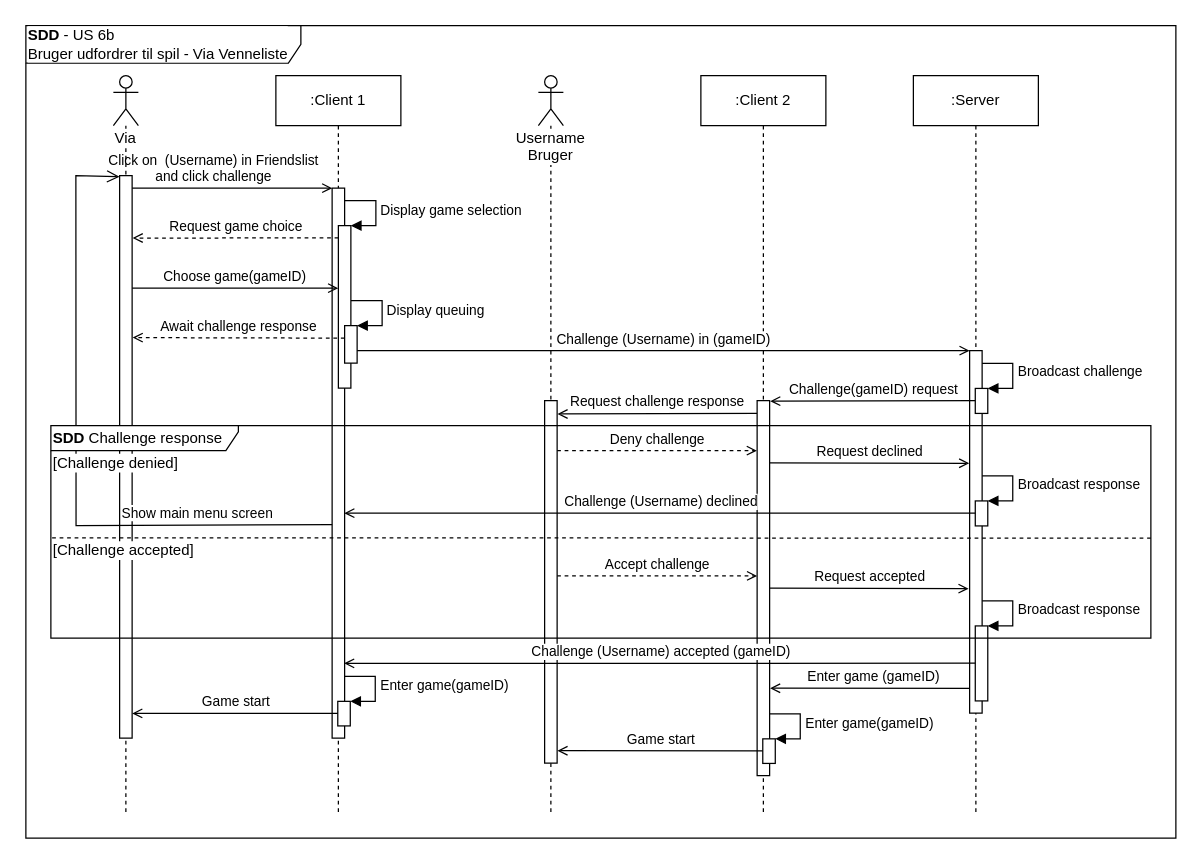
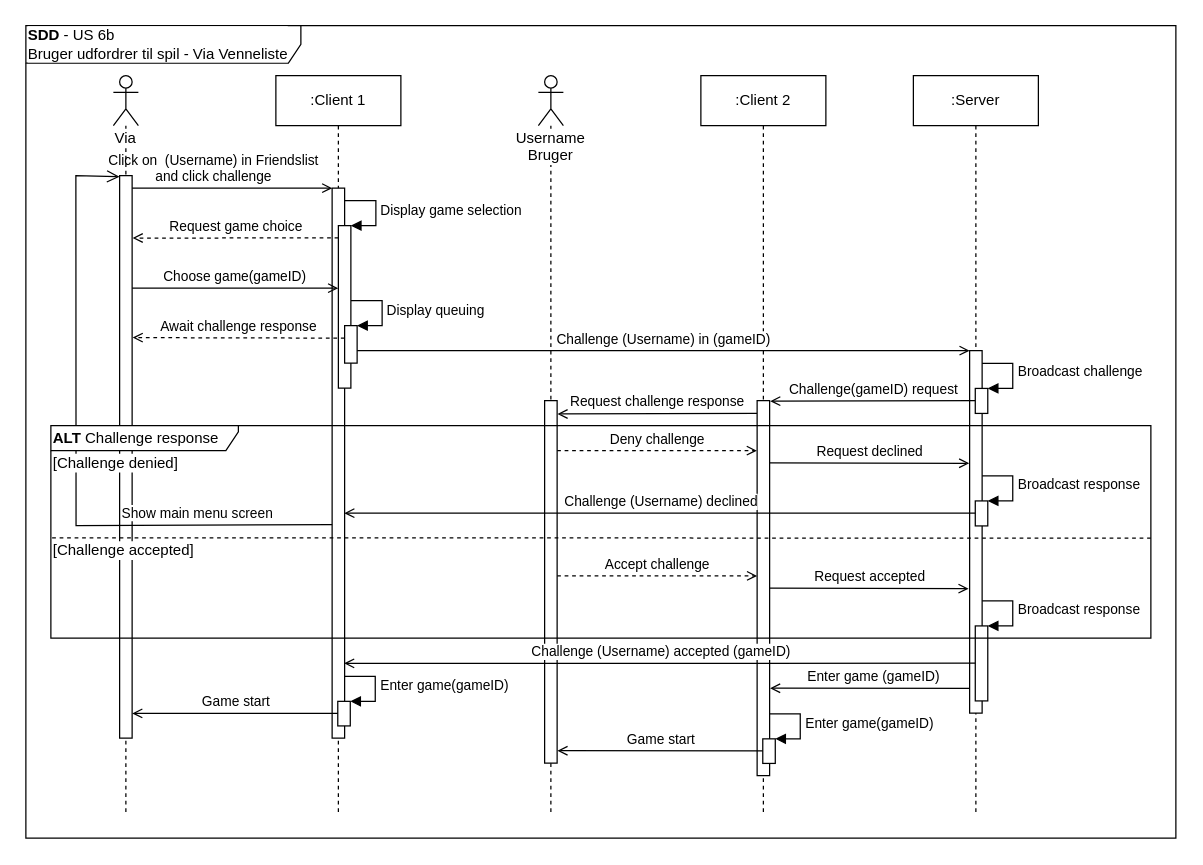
- <mxCell id="47" value="&lt;b&gt;SDD&lt;/b&gt;&amp;nbsp;Challenge response" style="shape=umlFrame;whiteSpace=wrap;html=1;labelBackgroundColor=none;align=left;width=150;height=20;" parent="1" vertex="1"><mxGeometry x="40" y="340" width="880" height="170" as="geometry" /></mxCell>
+ <mxCell id="47" value="&lt;b&gt;ALT&lt;/b&gt;&amp;nbsp;Challenge response" style="shape=umlFrame;whiteSpace=wrap;html=1;labelBackgroundColor=none;align=left;width=150;height=20;" parent="1" vertex="1"><mxGeometry x="40" y="340" width="880" height="170" as="geometry" /></mxCell>
